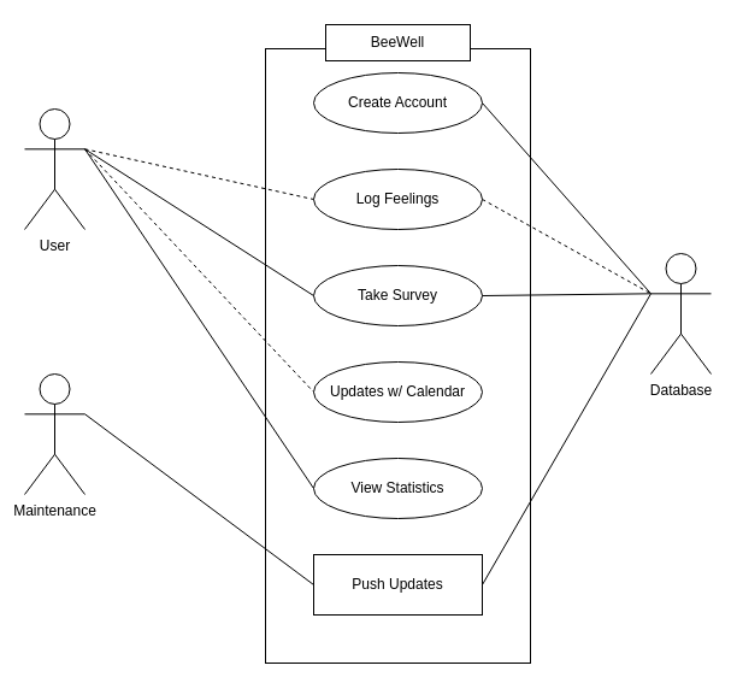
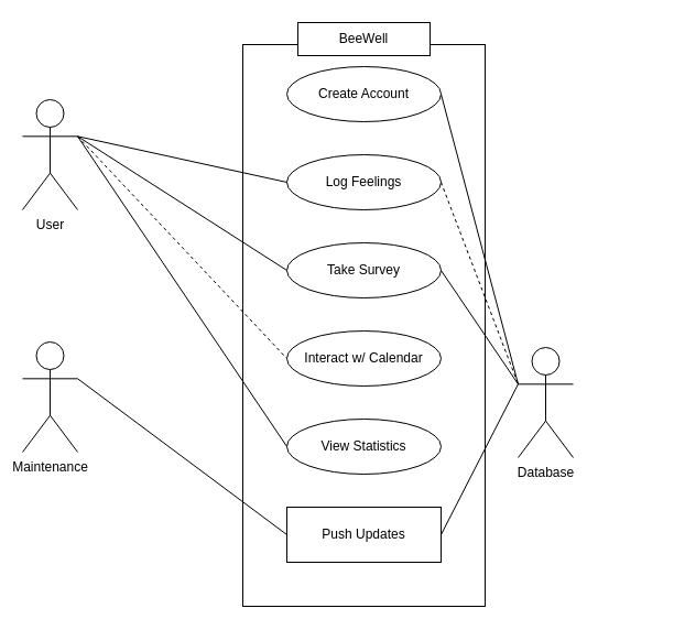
- <mxCell id="13" value="" style="endArrow=none;html=1;rounded=0;entryX=0;entryY=0.5;entryDx=0;entryDy=0;exitX=1;exitY=0.333;exitDx=0;exitDy=0;exitPerimeter=0;dashed=1;" parent="1" source="4" target="8" edge="1"><mxGeometry width="50" height="50" relative="1" as="geometry"><mxPoint x="320" y="340" as="sourcePoint" /><mxPoint x="370" y="290" as="targetPoint" /></mxGeometry></mxCell>
+ <mxCell id="13" value="" style="endArrow=none;html=1;rounded=0;entryX=0;entryY=0.5;entryDx=0;entryDy=0;exitX=1;exitY=0.333;exitDx=0;exitDy=0;exitPerimeter=0;" parent="1" source="4" target="8" edge="1"><mxGeometry width="50" height="50" relative="1" as="geometry"><mxPoint x="320" y="340" as="sourcePoint" /><mxPoint x="370" y="290" as="targetPoint" /></mxGeometry></mxCell>
- <mxCell id="6" value="Database" style="shape=umlActor;verticalLabelPosition=bottom;verticalAlign=top;html=1;outlineConnect=0;" parent="1" vertex="1"><mxGeometry x="540" y="210" width="50" height="100" as="geometry" /></mxCell>
+ <mxCell id="6" value="Database" style="shape=umlActor;verticalLabelPosition=bottom;verticalAlign=top;html=1;outlineConnect=0;" parent="1" vertex="1"><mxGeometry x="470" y="315" width="50" height="100" as="geometry" /></mxCell>
- <mxCell id="9" value="Updates w/ Calendar" style="ellipse;whiteSpace=wrap;html=1;" parent="1" vertex="1"><mxGeometry x="260" y="300" width="140" height="50" as="geometry" /></mxCell>
+ <mxCell id="9" value="Interact w/ Calendar" style="ellipse;whiteSpace=wrap;html=1;" parent="1" vertex="1"><mxGeometry x="260" y="300" width="140" height="50" as="geometry" /></mxCell>
